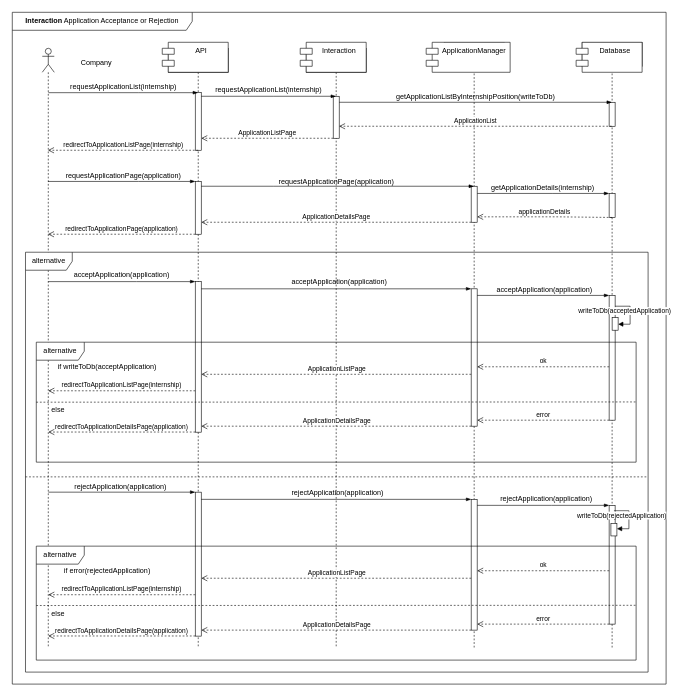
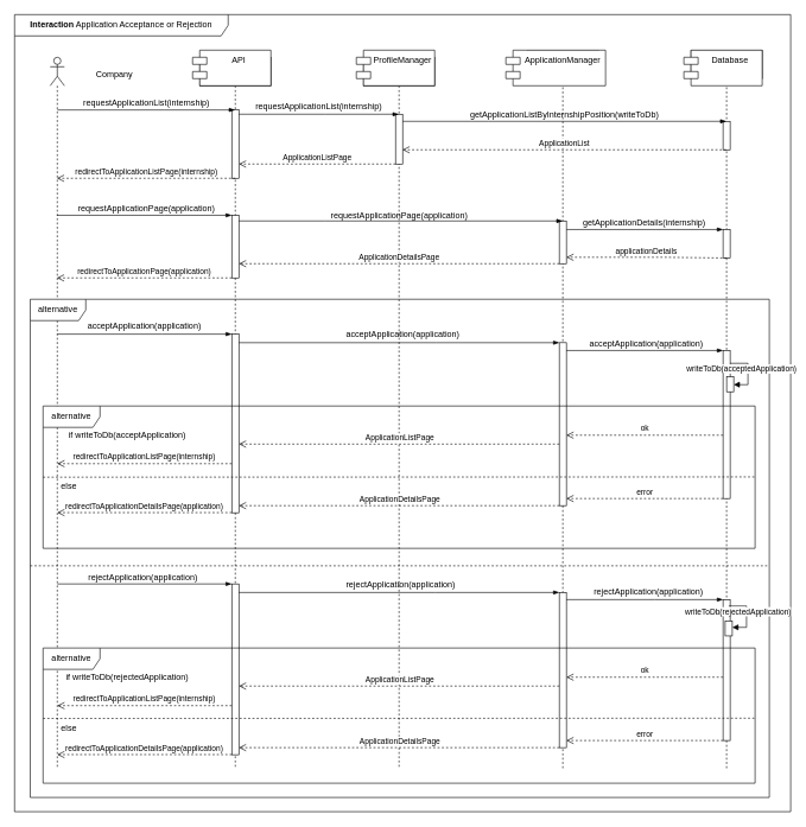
- <mxCell id="17" value="Interaction" style="shape=module;align=left;spacingLeft=20;align=center;verticalAlign=top;whiteSpace=wrap;html=1;" parent="1" vertex="1"><mxGeometry x="500" y="70" width="110" height="50" as="geometry" /></mxCell>
+ <mxCell id="17" value="ProfileManager" style="shape=module;align=left;spacingLeft=20;align=center;verticalAlign=top;whiteSpace=wrap;html=1;" parent="1" vertex="1"><mxGeometry x="500" y="70" width="110" height="50" as="geometry" /></mxCell>
- <mxCell id="76" value="if error(rejectedApplication)" style="text;html=1;align=center;verticalAlign=middle;resizable=0;points=[];autosize=1;strokeColor=none;fillColor=none;" parent="1" vertex="1"><mxGeometry x="78" y="937" width="200" height="30" as="geometry" /></mxCell>
+ <mxCell id="76" value="if writeToDb(rejectedApplication)" style="text;html=1;align=center;verticalAlign=middle;resizable=0;points=[];autosize=1;strokeColor=none;fillColor=none;" parent="1" vertex="1"><mxGeometry x="78" y="937" width="200" height="30" as="geometry" /></mxCell>
